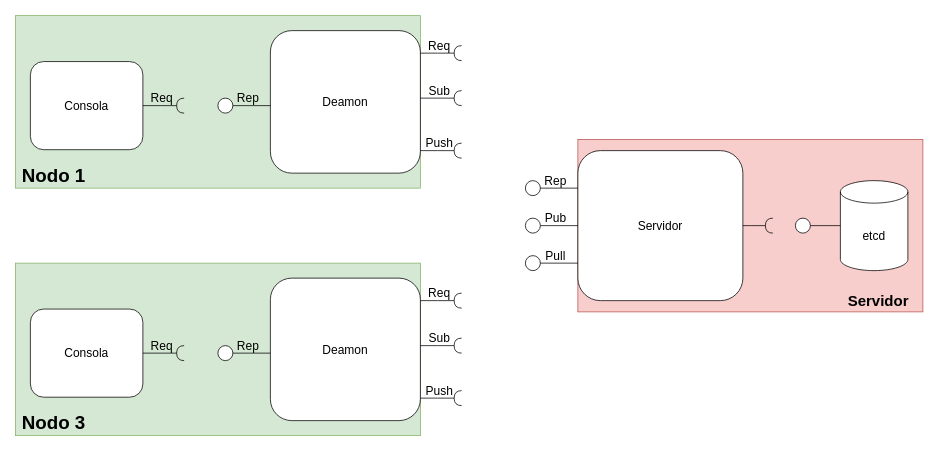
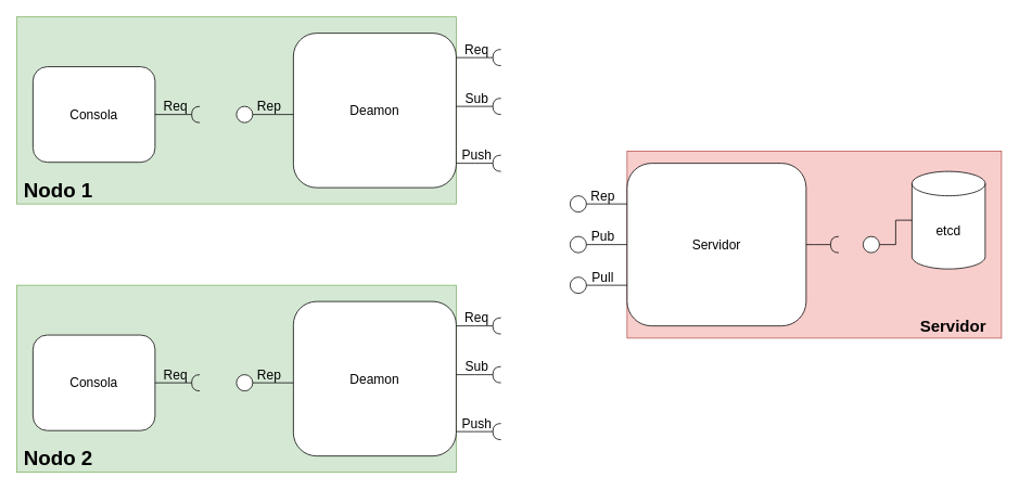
- <mxCell id="23" value="etcd" style="shape=cylinder3;whiteSpace=wrap;html=1;boundedLbl=1;backgroundOutline=1;size=15;fontSize=16;" vertex="1" parent="1"><mxGeometry x="1120" y="240" width="90" height="120" as="geometry" /></mxCell>
+ <mxCell id="23" value="etcd" style="shape=cylinder3;whiteSpace=wrap;html=1;boundedLbl=1;backgroundOutline=1;size=15;fontSize=16;" vertex="1" parent="1"><mxGeometry x="1120" y="210" width="90" height="120" as="geometry" /></mxCell>
- <mxCell id="36" value="&amp;nbsp;Nodo 3" style="rounded=0;whiteSpace=wrap;html=1;fontSize=25;fillColor=#d5e8d4;strokeColor=#82b366;align=left;verticalAlign=bottom;fontStyle=1" vertex="1" parent="1"><mxGeometry x="20" y="350" width="540" height="230" as="geometry" /></mxCell>
+ <mxCell id="36" value="&amp;nbsp;Nodo 2" style="rounded=0;whiteSpace=wrap;html=1;fontSize=25;fillColor=#d5e8d4;strokeColor=#82b366;align=left;verticalAlign=bottom;fontStyle=1" vertex="1" parent="1"><mxGeometry x="20" y="350" width="540" height="230" as="geometry" /></mxCell>
